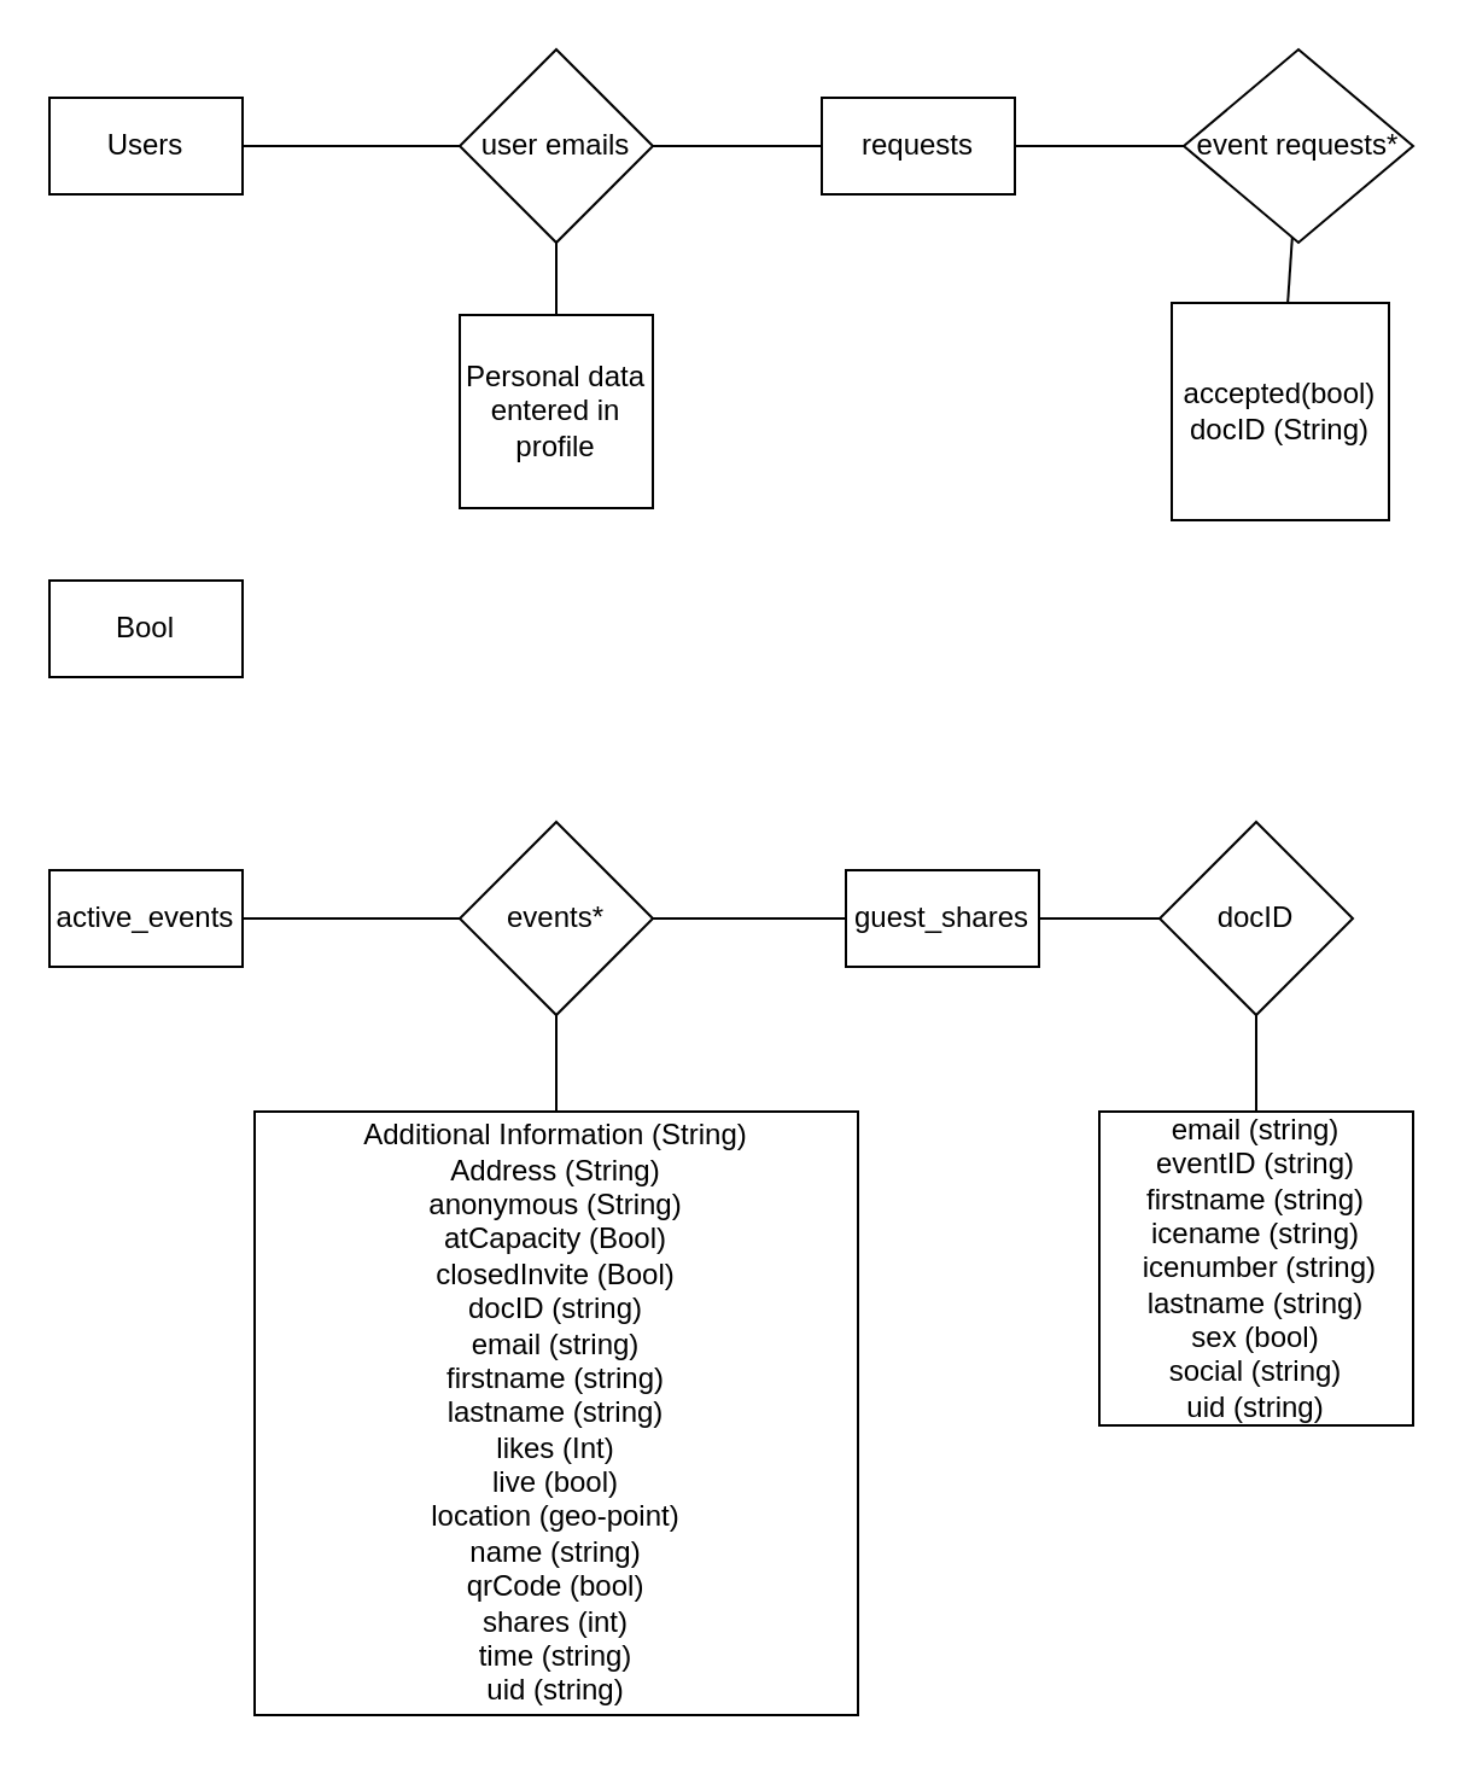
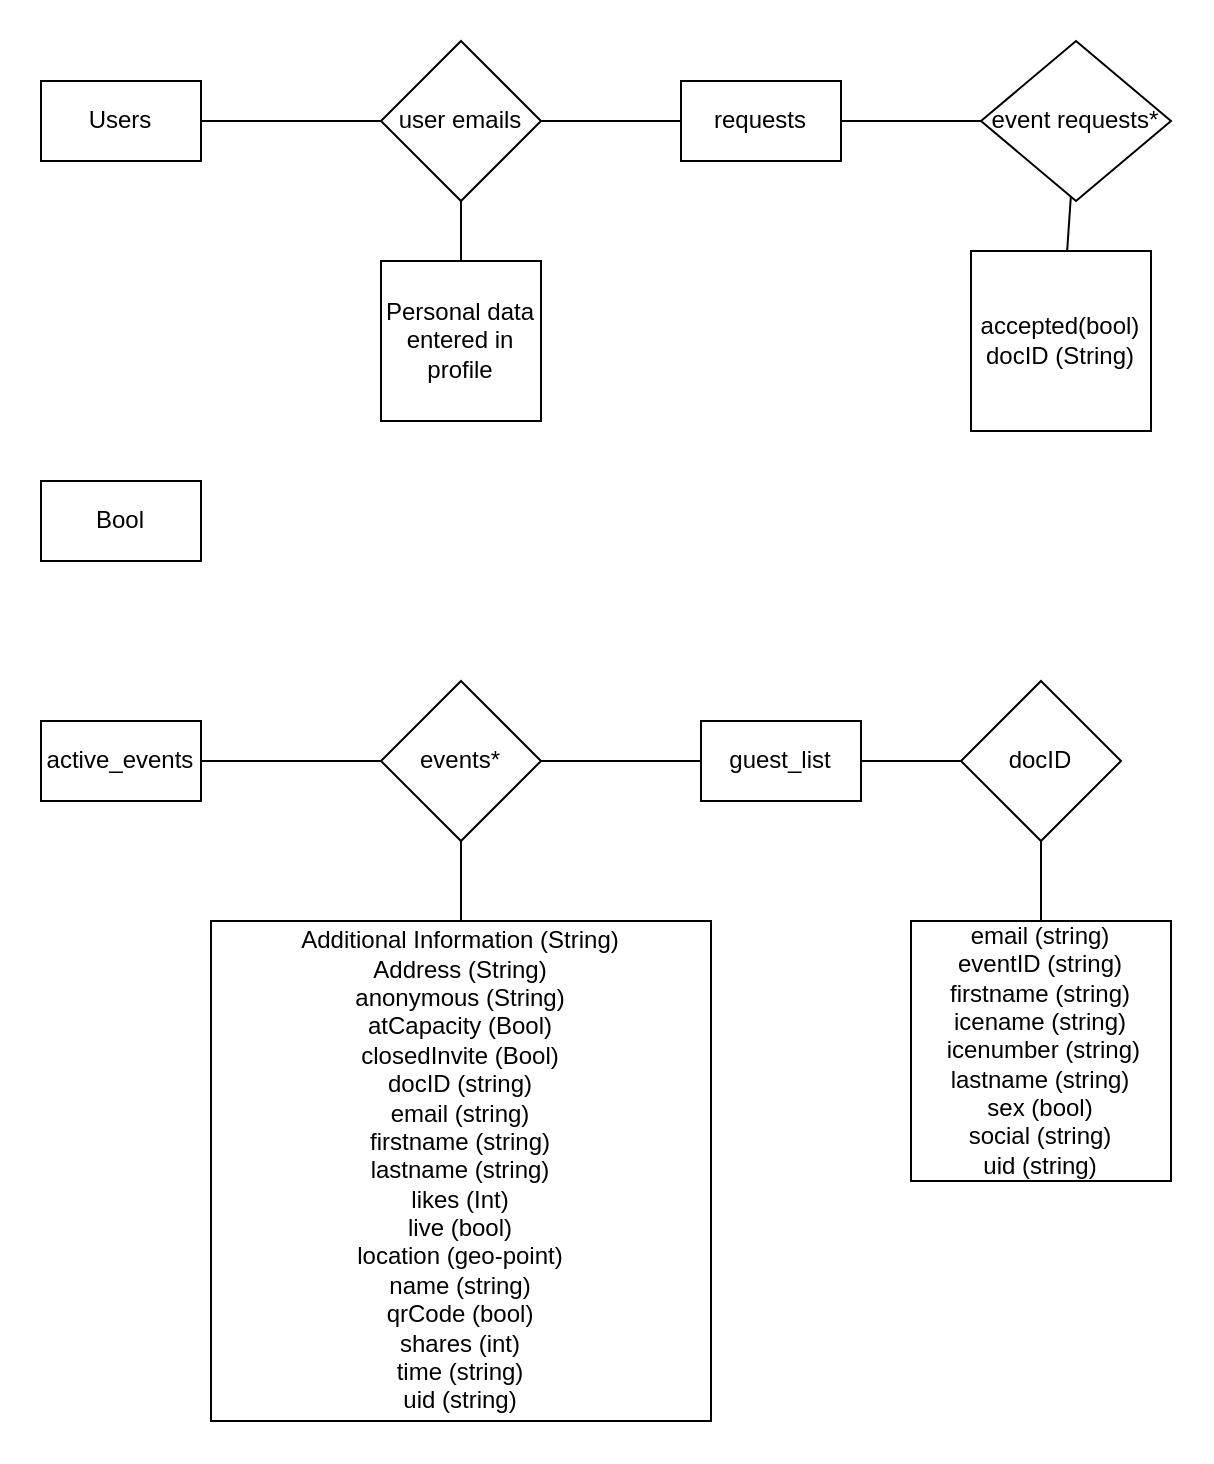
- <mxCell id="11" value="guest_shares" style="rounded=0;whiteSpace=wrap;html=1;" vertex="1" parent="1"><mxGeometry x="350" y="360" width="80" height="40" as="geometry" /></mxCell>
+ <mxCell id="11" value="guest_list" style="rounded=0;whiteSpace=wrap;html=1;" vertex="1" parent="1"><mxGeometry x="350" y="360" width="80" height="40" as="geometry" /></mxCell>
